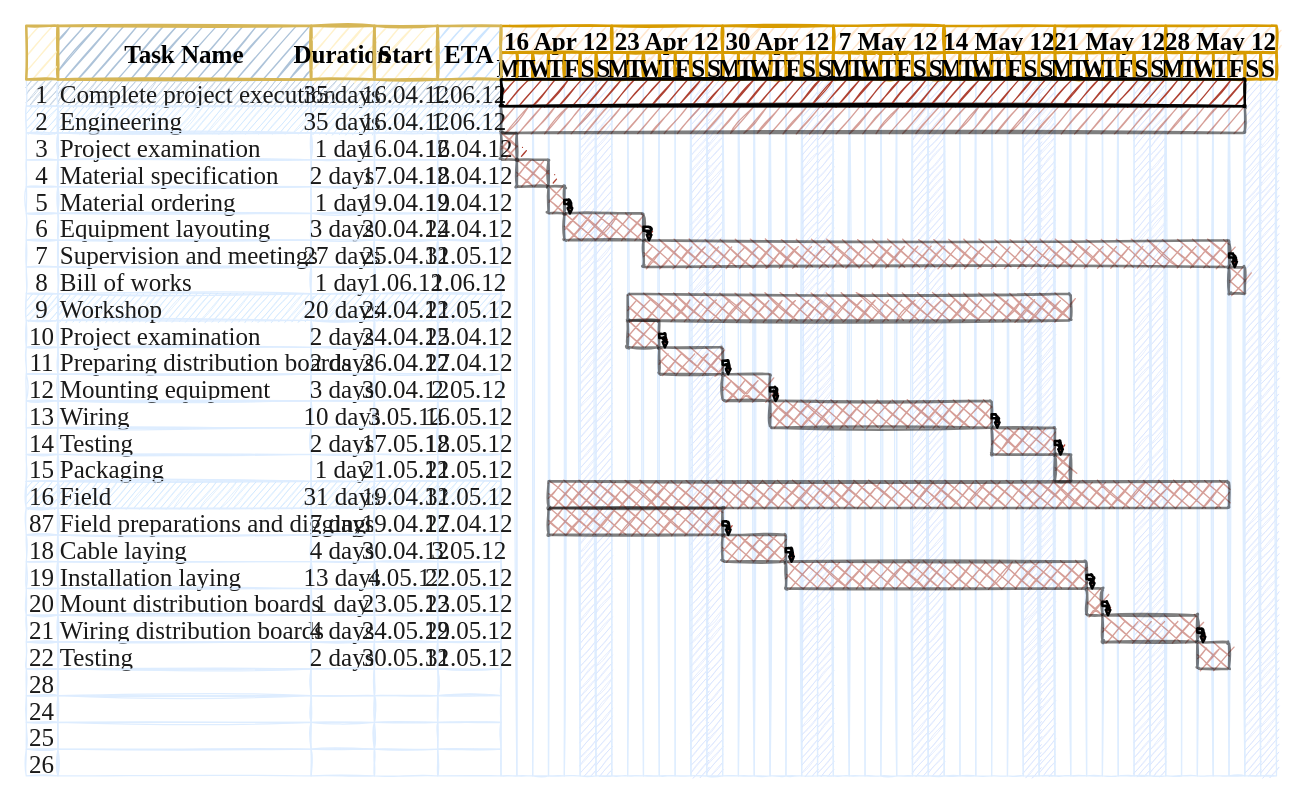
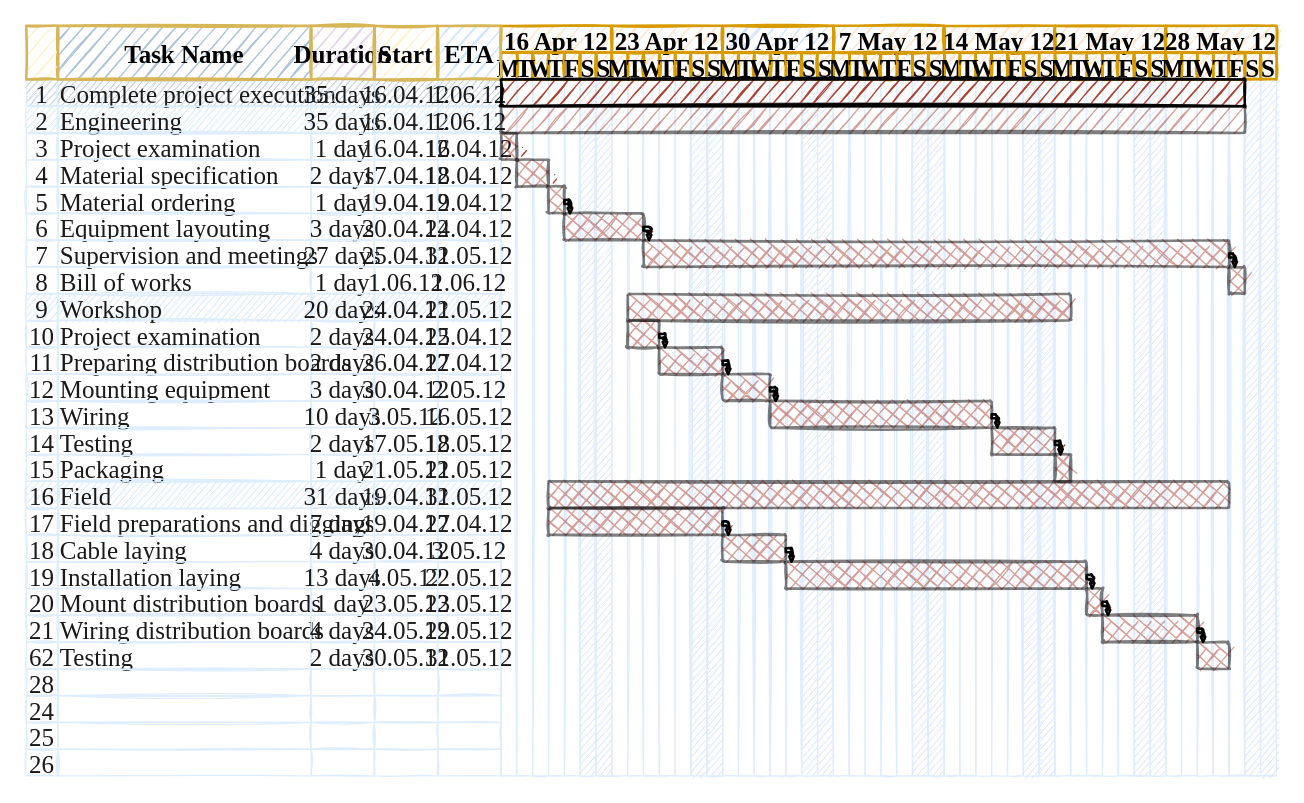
- <mxCell id="203" value="30 Apr 12" style="fillColor=#ffe6cc;strokeColor=#d79b00;strokeWidth=2;fontStyle=1;sketch=1;fontFamily=FZJingLeiS-R-GB;fontSize=20;" parent="2" vertex="1"><mxGeometry x="556.962" y="6.09e-14" width="88.608" height="21.429" as="geometry" /></mxCell>
+ <mxCell id="203" value="30 Apr 12" style="fillColor=#d4e1ff;strokeColor=#d79b00;strokeWidth=2;fontStyle=1;sketch=1;fontFamily=FZJingLeiS-R-GB;fontSize=20;" parent="2" vertex="1"><mxGeometry x="556.962" y="6.09e-14" width="88.608" height="21.429" as="geometry" /></mxCell>
- <mxCell id="192" value="Duration" style="fillColor=#fff2cc;strokeColor=#d6b656;strokeWidth=2;fontStyle=1;sketch=1;fontFamily=FZJingLeiS-R-GB;fontSize=20;" parent="2" vertex="1"><mxGeometry x="227.848" y="6.09e-14" width="50.633" height="42.857" as="geometry" /></mxCell>
+ <mxCell id="192" value="Duration" style="fillColor=#e1d5e7;strokeColor=#d6b656;strokeWidth=2;fontStyle=1;sketch=1;fontFamily=FZJingLeiS-R-GB;fontSize=20;" parent="2" vertex="1"><mxGeometry x="227.848" y="6.09e-14" width="50.633" height="42.857" as="geometry" /></mxCell>
- <mxCell id="84" value="87" style="strokeColor=#DEEDFF;sketch=1;fontColor=#1A1A1A;fontFamily=FZJingLeiS-R-GB;fillColor=none;fontSize=20;" parent="2" vertex="1"><mxGeometry x="8.724e-13" y="385.714" width="25.316" height="21.429" as="geometry" /></mxCell>
+ <mxCell id="84" value="17" style="strokeColor=#DEEDFF;sketch=1;fontColor=#1A1A1A;fontFamily=FZJingLeiS-R-GB;fillColor=none;fontSize=20;" parent="2" vertex="1"><mxGeometry x="8.724e-13" y="385.714" width="25.316" height="21.429" as="geometry" /></mxCell>
- <mxCell id="109" value="22" style="strokeColor=#DEEDFF;sketch=1;fontColor=#1A1A1A;fontFamily=FZJingLeiS-R-GB;fillColor=none;fontSize=20;" parent="2" vertex="1"><mxGeometry x="1.106e-12" y="492.857" width="25.316" height="21.429" as="geometry" /></mxCell>
+ <mxCell id="109" value="62" style="strokeColor=#DEEDFF;sketch=1;fontColor=#1A1A1A;fontFamily=FZJingLeiS-R-GB;fillColor=none;fontSize=20;" parent="2" vertex="1"><mxGeometry x="1.106e-12" y="492.857" width="25.316" height="21.429" as="geometry" /></mxCell>
